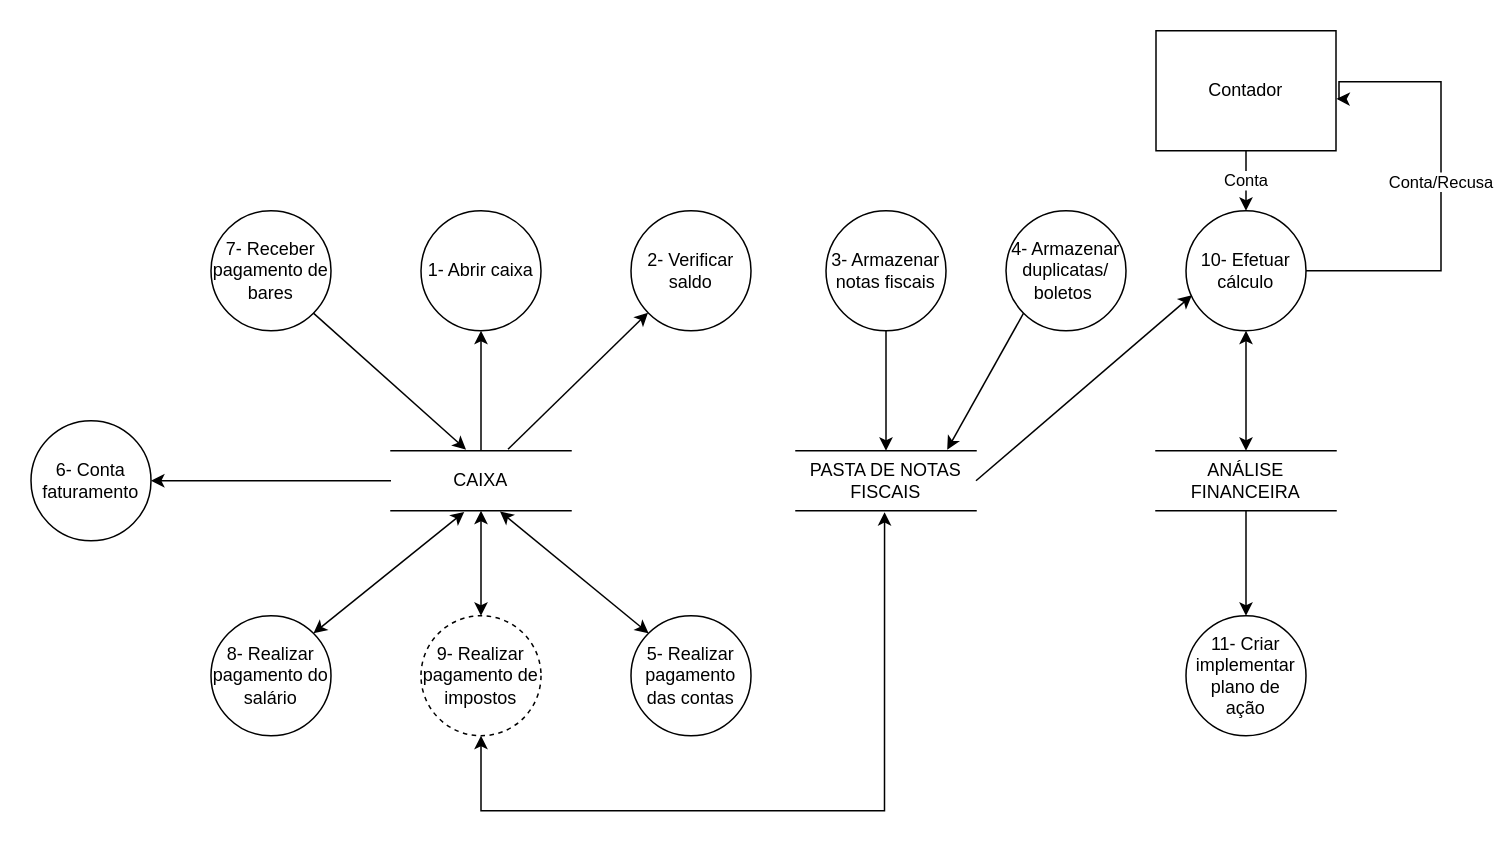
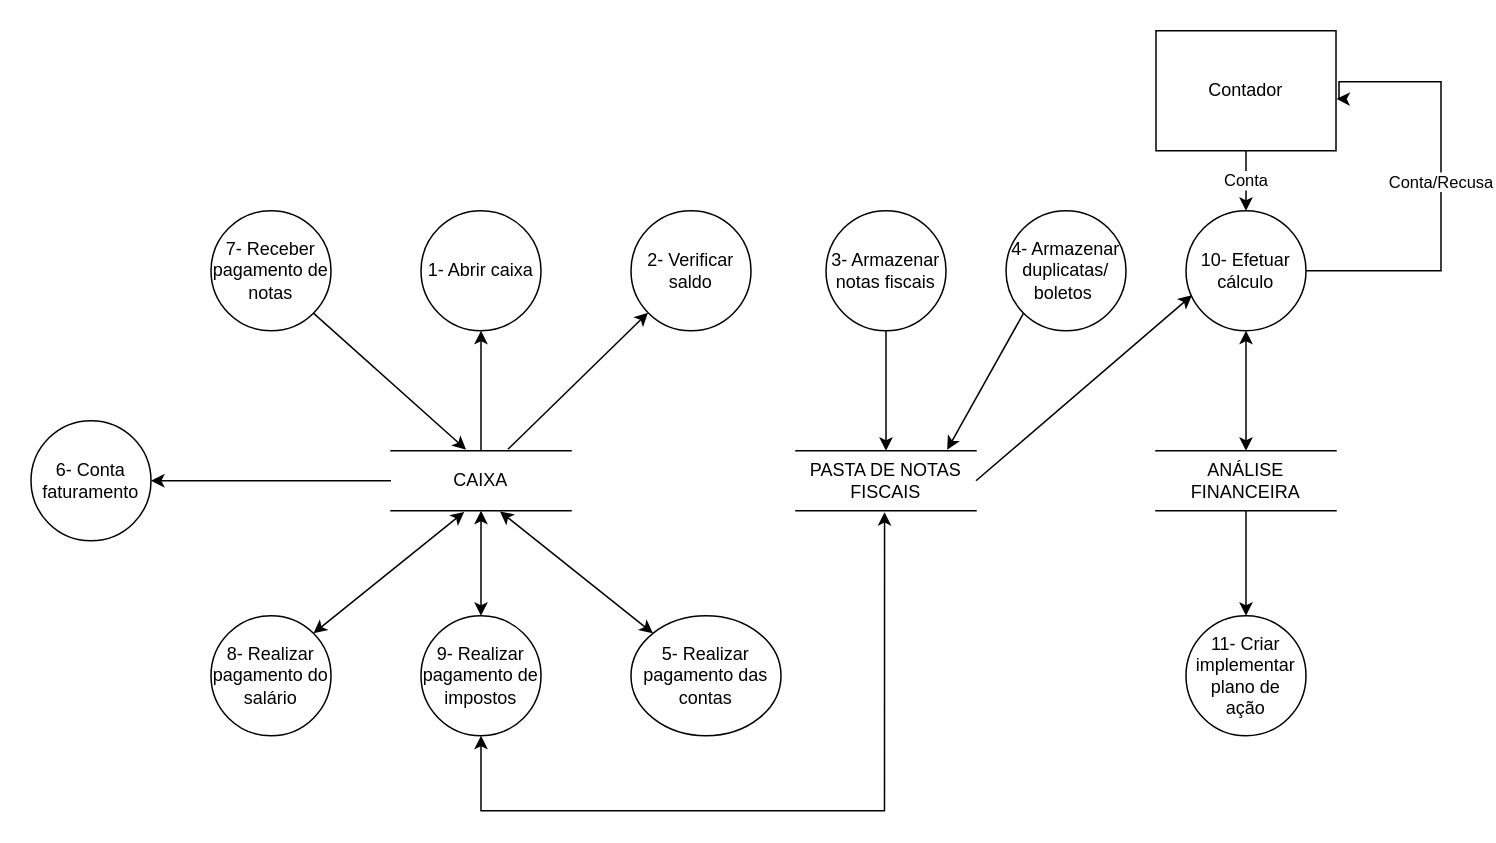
- <mxCell id="13" value="7- Receber pagamento de bares" style="ellipse;whiteSpace=wrap;html=1;aspect=fixed;" parent="1" vertex="1"><mxGeometry x="140" y="140" width="80" height="80" as="geometry" /></mxCell>
+ <mxCell id="13" value="7- Receber pagamento de notas" style="ellipse;whiteSpace=wrap;html=1;aspect=fixed;" parent="1" vertex="1"><mxGeometry x="140" y="140" width="80" height="80" as="geometry" /></mxCell>
- <mxCell id="20" value="9- Realizar pagamento de impostos" style="ellipse;whiteSpace=wrap;html=1;aspect=fixed;dashed=1;" parent="1" vertex="1"><mxGeometry x="280" y="410" width="80" height="80" as="geometry" /></mxCell>
+ <mxCell id="20" value="9- Realizar pagamento de impostos" style="ellipse;whiteSpace=wrap;html=1;aspect=fixed;" parent="1" vertex="1"><mxGeometry x="280" y="410" width="80" height="80" as="geometry" /></mxCell>
- <mxCell id="11" value="5- Realizar pagamento das contas" style="ellipse;whiteSpace=wrap;html=1;aspect=fixed;" parent="1" vertex="1"><mxGeometry x="420" y="410" width="80" height="80" as="geometry" /></mxCell>
+ <mxCell id="11" value="5- Realizar pagamento das contas" style="ellipse;whiteSpace=wrap;html=1;aspect=fixed;" parent="1" vertex="1"><mxGeometry x="420" y="410" width="100" height="80" as="geometry" /></mxCell>
